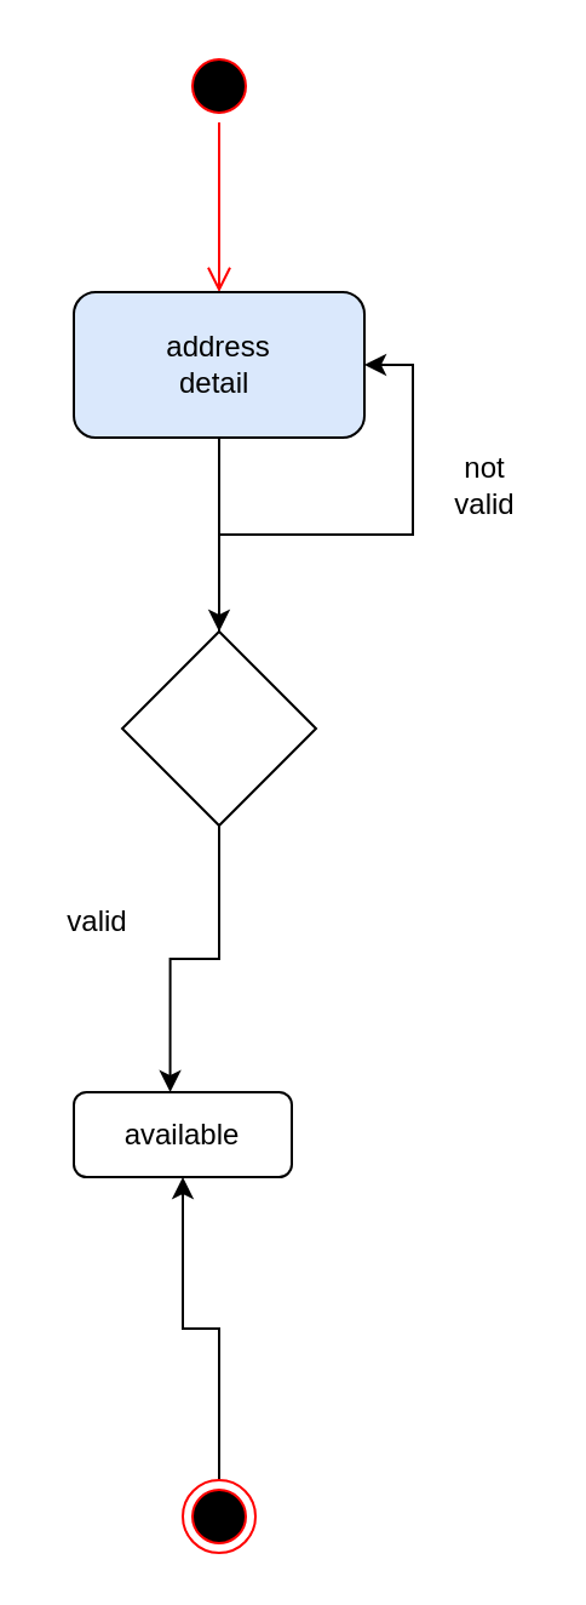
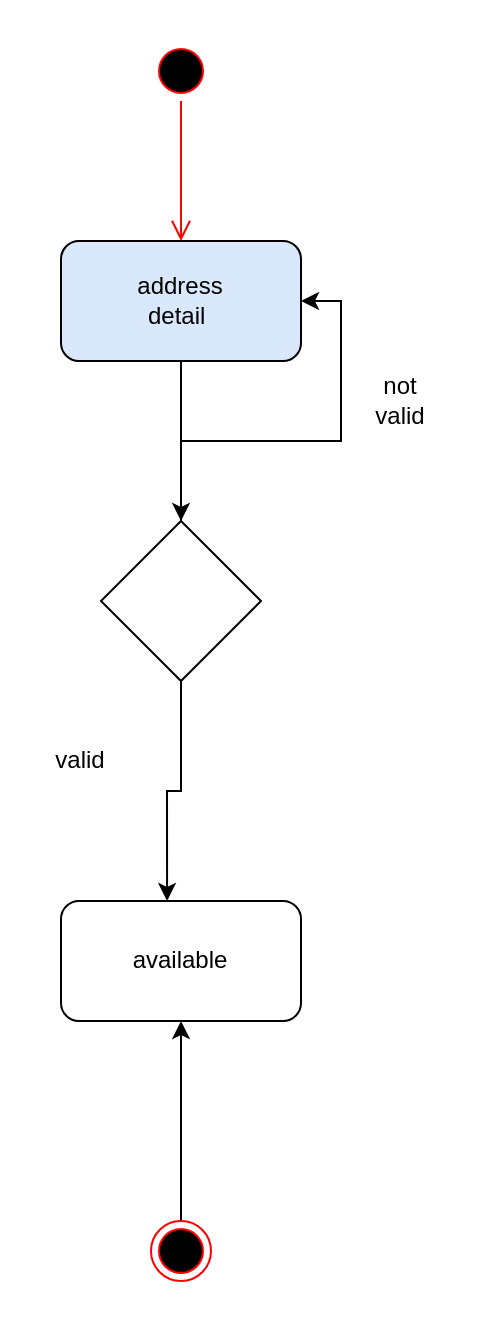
- <mxCell id="9" value="available" style="rounded=1;whiteSpace=wrap;html=1;" vertex="1" parent="1"><mxGeometry x="30" y="450" width="90" height="35" as="geometry" /></mxCell>
+ <mxCell id="9" value="available" style="rounded=1;whiteSpace=wrap;html=1;" vertex="1" parent="1"><mxGeometry x="30" y="450" width="120" height="60" as="geometry" /></mxCell>
